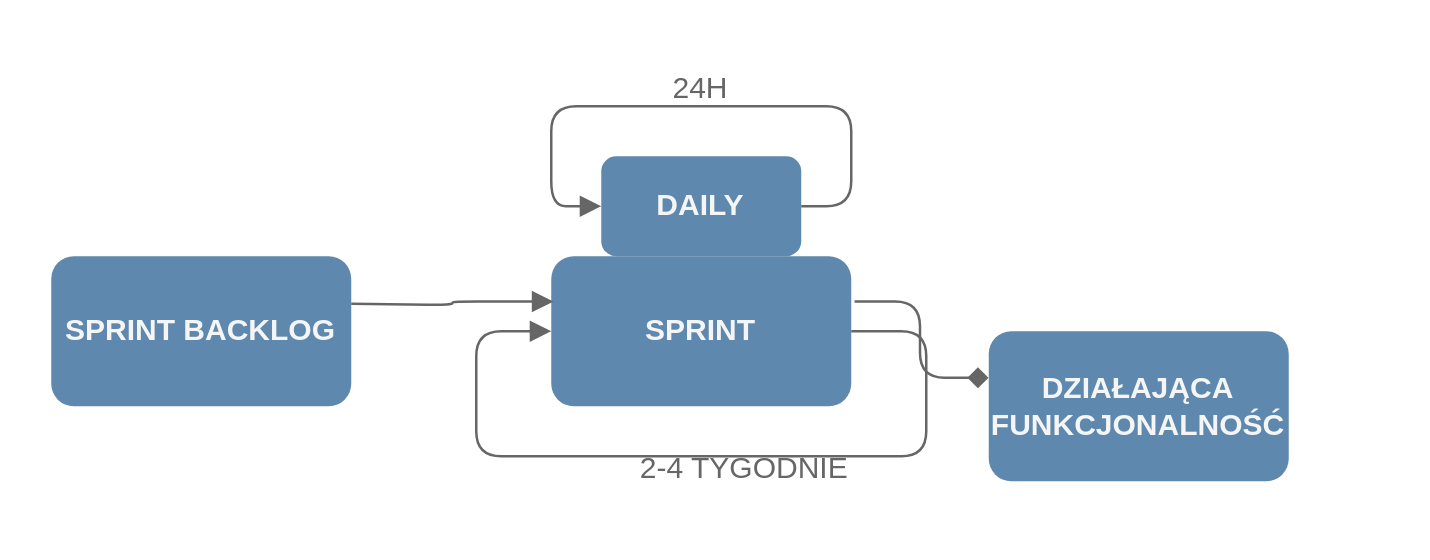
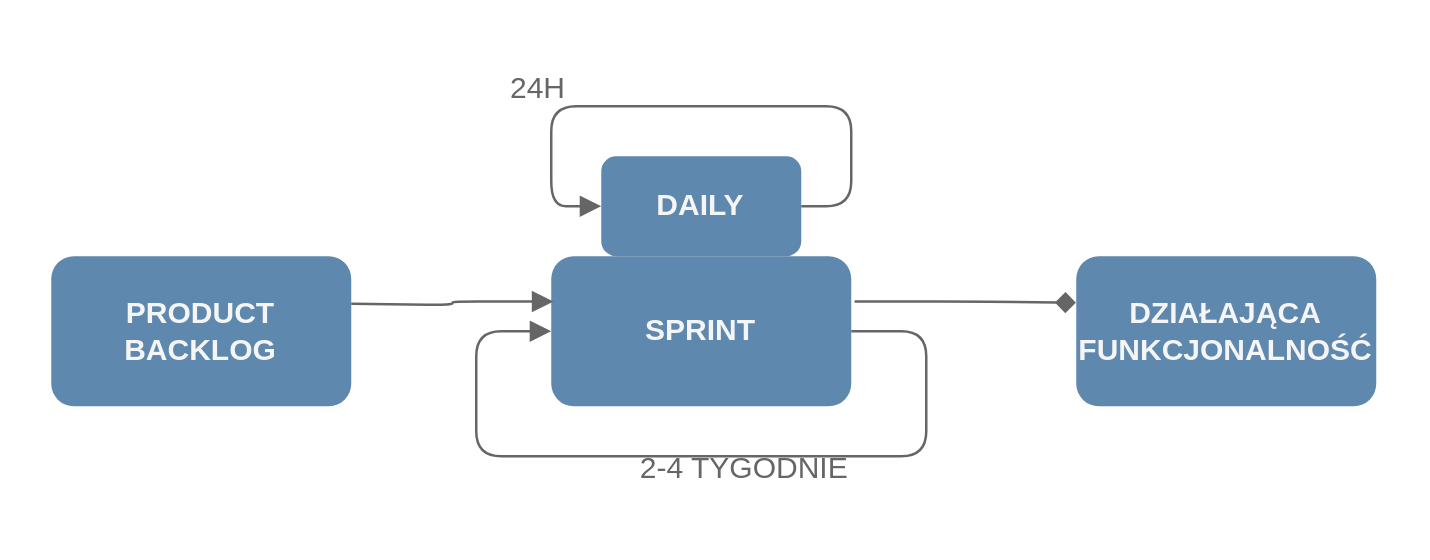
- <mxCell id="4" value="24H" style="text;html=1;strokeColor=none;fillColor=none;align=center;verticalAlign=middle;whiteSpace=wrap;rounded=0;fontColor=#666666;" vertex="1" parent="1"><mxGeometry x="250" y="20" width="60" height="30" as="geometry" /></mxCell>
+ <mxCell id="4" value="24H" style="text;html=1;strokeColor=none;fillColor=none;align=center;verticalAlign=middle;whiteSpace=wrap;rounded=0;fontColor=#666666;" vertex="1" parent="1"><mxGeometry x="185" y="20" width="60" height="30" as="geometry" /></mxCell>
- <mxCell id="8" value="&lt;b&gt;SPRINT BACKLOG&lt;br&gt;&lt;/b&gt;" style="rounded=1;whiteSpace=wrap;html=1;strokeColor=none;fillColor=#5E88AD;glass=0;fontColor=#F5F5F5;" vertex="1" parent="1"><mxGeometry x="20" y="102" width="120" height="60" as="geometry" /></mxCell>
+ <mxCell id="8" value="&lt;b&gt;PRODUCT BACKLOG&lt;br&gt;&lt;/b&gt;" style="rounded=1;whiteSpace=wrap;html=1;strokeColor=none;fillColor=#5E88AD;glass=0;fontColor=#F5F5F5;" vertex="1" parent="1"><mxGeometry x="20" y="102" width="120" height="60" as="geometry" /></mxCell>
- <mxCell id="9" value="&lt;b&gt;DZIAŁAJĄCA FUNKCJONALNOŚĆ&lt;br&gt;&lt;/b&gt;" style="rounded=1;whiteSpace=wrap;html=1;strokeColor=none;fillColor=#5E88AD;glass=0;fontColor=#F5F5F5;" vertex="1" parent="1"><mxGeometry x="395" y="132" width="120" height="60" as="geometry" /></mxCell>
+ <mxCell id="9" value="&lt;b&gt;DZIAŁAJĄCA FUNKCJONALNOŚĆ&lt;br&gt;&lt;/b&gt;" style="rounded=1;whiteSpace=wrap;html=1;strokeColor=none;fillColor=#5E88AD;glass=0;fontColor=#F5F5F5;" vertex="1" parent="1"><mxGeometry x="430" y="102" width="120" height="60" as="geometry" /></mxCell>
